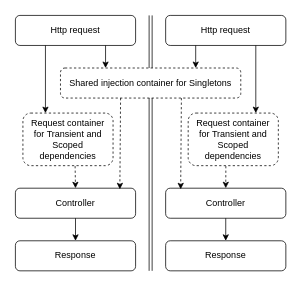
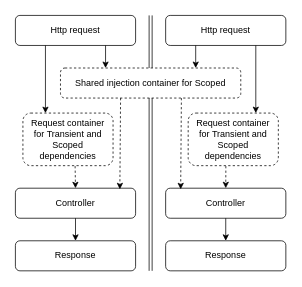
- <mxCell id="8" value="Shared injection container for Singletons" style="rounded=1;whiteSpace=wrap;html=1;fontSize=12;glass=0;strokeWidth=1;shadow=0;comic=0;dashed=1;" vertex="1" parent="1"><mxGeometry x="80" y="90" width="240" height="40" as="geometry" /></mxCell>
+ <mxCell id="8" value="Shared injection container for Scoped" style="rounded=1;whiteSpace=wrap;html=1;fontSize=12;glass=0;strokeWidth=1;shadow=0;comic=0;dashed=1;" vertex="1" parent="1"><mxGeometry x="80" y="90" width="240" height="40" as="geometry" /></mxCell>
